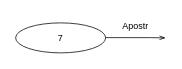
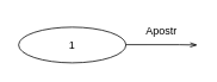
- <mxCell id="2" value="7" style="ellipse;whiteSpace=wrap;html=1;" vertex="1" parent="1"><mxGeometry x="20" y="30" width="120" height="40" as="geometry" /></mxCell>
+ <mxCell id="2" value="1" style="ellipse;whiteSpace=wrap;html=1;" vertex="1" parent="1"><mxGeometry x="20" y="30" width="120" height="40" as="geometry" /></mxCell>
